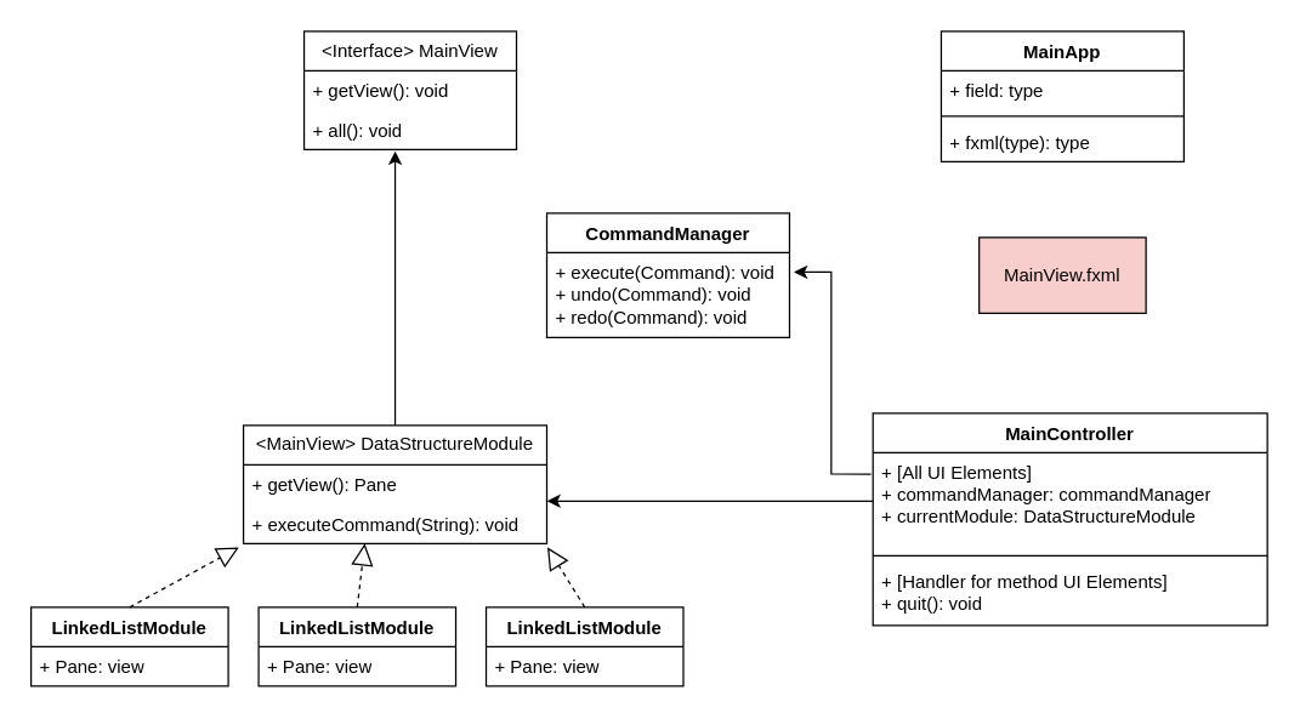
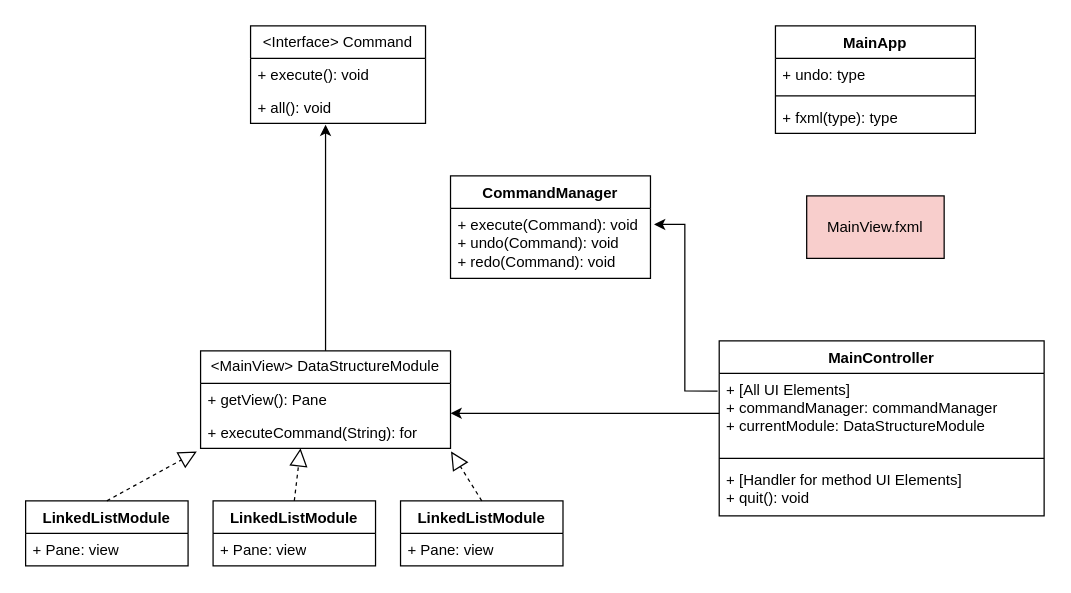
- <mxCell id="10" value="&amp;lt;Interface&amp;gt; MainView" style="swimlane;fontStyle=0;childLayout=stackLayout;horizontal=1;startSize=26;fillColor=none;horizontalStack=0;resizeParent=1;resizeParentMax=0;resizeLast=0;collapsible=1;marginBottom=0;whiteSpace=wrap;html=1;" vertex="1" parent="1"><mxGeometry x="200" y="20" width="140" height="78" as="geometry" /></mxCell>
+ <mxCell id="10" value="&amp;lt;Interface&amp;gt; Command" style="swimlane;fontStyle=0;childLayout=stackLayout;horizontal=1;startSize=26;fillColor=none;horizontalStack=0;resizeParent=1;resizeParentMax=0;resizeLast=0;collapsible=1;marginBottom=0;whiteSpace=wrap;html=1;" vertex="1" parent="1"><mxGeometry x="200" y="20" width="140" height="78" as="geometry" /></mxCell>
- <mxCell id="11" value="+ getView(): void" style="text;strokeColor=none;fillColor=none;align=left;verticalAlign=top;spacingLeft=4;spacingRight=4;overflow=hidden;rotatable=0;points=[[0,0.5],[1,0.5]];portConstraint=eastwest;whiteSpace=wrap;html=1;" vertex="1" parent="10"><mxGeometry y="26" width="140" height="26" as="geometry" /></mxCell>
+ <mxCell id="11" value="+ execute(): void" style="text;strokeColor=none;fillColor=none;align=left;verticalAlign=top;spacingLeft=4;spacingRight=4;overflow=hidden;rotatable=0;points=[[0,0.5],[1,0.5]];portConstraint=eastwest;whiteSpace=wrap;html=1;" vertex="1" parent="10"><mxGeometry y="26" width="140" height="26" as="geometry" /></mxCell>
- <mxCell id="3" value="+ field: type" style="text;strokeColor=none;fillColor=none;align=left;verticalAlign=top;spacingLeft=4;spacingRight=4;overflow=hidden;rotatable=0;points=[[0,0.5],[1,0.5]];portConstraint=eastwest;whiteSpace=wrap;html=1;" vertex="1" parent="2"><mxGeometry y="26" width="160" height="26" as="geometry" /></mxCell>
+ <mxCell id="3" value="+ undo: type" style="text;strokeColor=none;fillColor=none;align=left;verticalAlign=top;spacingLeft=4;spacingRight=4;overflow=hidden;rotatable=0;points=[[0,0.5],[1,0.5]];portConstraint=eastwest;whiteSpace=wrap;html=1;" vertex="1" parent="2"><mxGeometry y="26" width="160" height="26" as="geometry" /></mxCell>
- <mxCell id="17" value="+ executeCommand(String): void" style="text;strokeColor=none;fillColor=none;align=left;verticalAlign=top;spacingLeft=4;spacingRight=4;overflow=hidden;rotatable=0;points=[[0,0.5],[1,0.5]];portConstraint=eastwest;whiteSpace=wrap;html=1;" vertex="1" parent="15"><mxGeometry y="52" width="200" height="26" as="geometry" /></mxCell>
+ <mxCell id="17" value="+ executeCommand(String): for" style="text;strokeColor=none;fillColor=none;align=left;verticalAlign=top;spacingLeft=4;spacingRight=4;overflow=hidden;rotatable=0;points=[[0,0.5],[1,0.5]];portConstraint=eastwest;whiteSpace=wrap;html=1;" vertex="1" parent="15"><mxGeometry y="52" width="200" height="26" as="geometry" /></mxCell>
